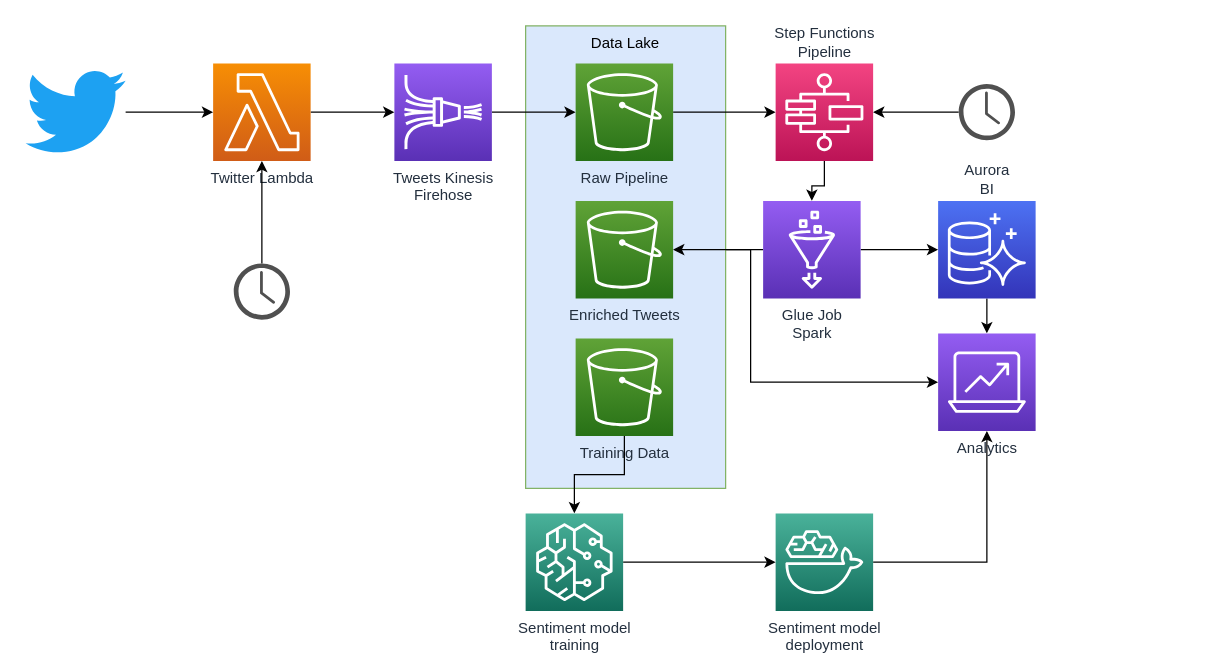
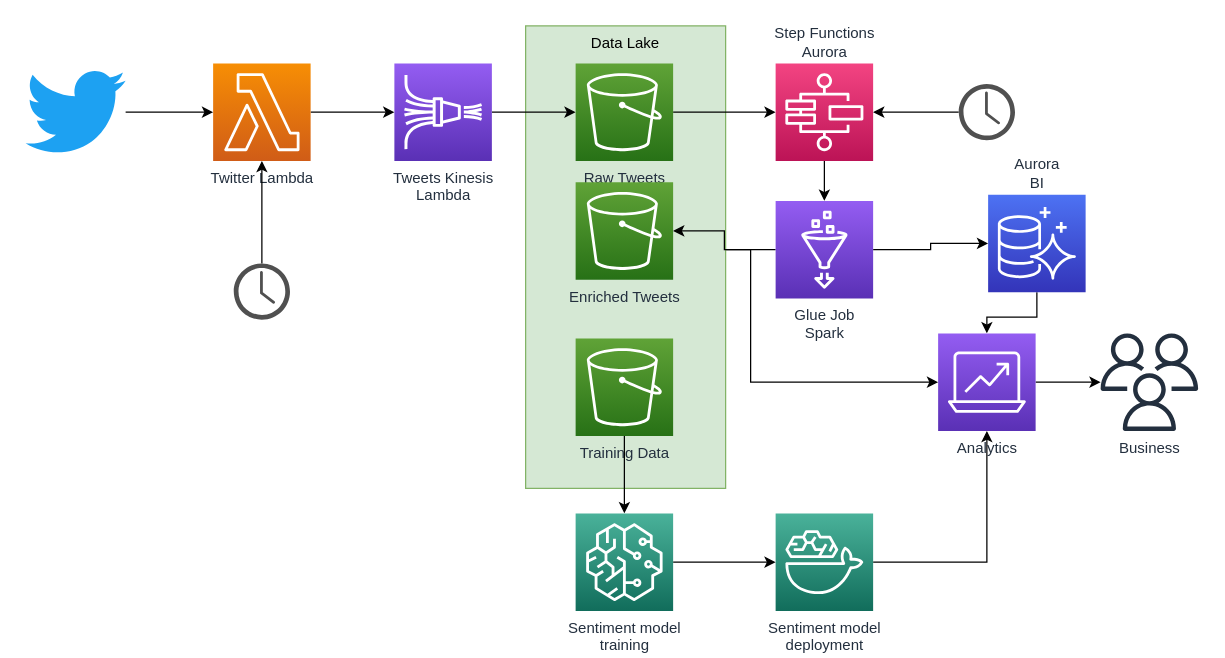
- <mxCell id="23" value="Step Functions&lt;br&gt;Pipeline" style="outlineConnect=0;fontColor=#232F3E;gradientColor=#F34482;gradientDirection=north;fillColor=#BC1356;strokeColor=#ffffff;dashed=0;verticalLabelPosition=top;verticalAlign=bottom;align=center;html=1;fontSize=12;fontStyle=0;aspect=fixed;shape=mxgraph.aws4.resourceIcon;resIcon=mxgraph.aws4.step_functions;labelPosition=center;" vertex="1" parent="1"><mxGeometry x="620" y="50" width="78" height="78" as="geometry" /></mxCell>
+ <mxCell id="23" value="Step Functions&lt;br&gt;Aurora" style="outlineConnect=0;fontColor=#232F3E;gradientColor=#F34482;gradientDirection=north;fillColor=#BC1356;strokeColor=#ffffff;dashed=0;verticalLabelPosition=top;verticalAlign=bottom;align=center;html=1;fontSize=12;fontStyle=0;aspect=fixed;shape=mxgraph.aws4.resourceIcon;resIcon=mxgraph.aws4.step_functions;labelPosition=center;" vertex="1" parent="1"><mxGeometry x="620" y="50" width="78" height="78" as="geometry" /></mxCell>
- <mxCell id="3" value="Data Lake" style="fillColor=#dae8fc;strokeColor=#82b366;dashed=0;verticalAlign=top;fontStyle=0;" vertex="1" parent="1"><mxGeometry x="420" y="20" width="160" height="370" as="geometry" /></mxCell>
+ <mxCell id="3" value="Data Lake" style="fillColor=#d5e8d4;strokeColor=#82b366;dashed=0;verticalAlign=top;fontStyle=0;" vertex="1" parent="1"><mxGeometry x="420" y="20" width="160" height="370" as="geometry" /></mxCell>
- <mxCell id="9" value="Raw Pipeline" style="outlineConnect=0;fontColor=#232F3E;gradientColor=#60A337;gradientDirection=north;fillColor=#277116;strokeColor=#ffffff;dashed=0;verticalLabelPosition=bottom;verticalAlign=top;align=center;html=1;fontSize=12;fontStyle=0;aspect=fixed;shape=mxgraph.aws4.resourceIcon;resIcon=mxgraph.aws4.s3;" vertex="1" parent="1"><mxGeometry x="460" y="50" width="78" height="78" as="geometry" /></mxCell>
+ <mxCell id="9" value="Raw Tweets" style="outlineConnect=0;fontColor=#232F3E;gradientColor=#60A337;gradientDirection=north;fillColor=#277116;strokeColor=#ffffff;dashed=0;verticalLabelPosition=bottom;verticalAlign=top;align=center;html=1;fontSize=12;fontStyle=0;aspect=fixed;shape=mxgraph.aws4.resourceIcon;resIcon=mxgraph.aws4.s3;" vertex="1" parent="1"><mxGeometry x="460" y="50" width="78" height="78" as="geometry" /></mxCell>
- <mxCell id="7" value="Tweets Kinesis&lt;br&gt;Firehose" style="outlineConnect=0;fontColor=#232F3E;gradientColor=#945DF2;gradientDirection=north;fillColor=#5A30B5;strokeColor=#ffffff;dashed=0;verticalLabelPosition=bottom;verticalAlign=top;align=center;html=1;fontSize=12;fontStyle=0;aspect=fixed;shape=mxgraph.aws4.resourceIcon;resIcon=mxgraph.aws4.kinesis_data_firehose;" vertex="1" parent="1"><mxGeometry x="315" y="50" width="78" height="78" as="geometry" /></mxCell>
+ <mxCell id="7" value="Tweets Kinesis&lt;br&gt;Lambda" style="outlineConnect=0;fontColor=#232F3E;gradientColor=#945DF2;gradientDirection=north;fillColor=#5A30B5;strokeColor=#ffffff;dashed=0;verticalLabelPosition=bottom;verticalAlign=top;align=center;html=1;fontSize=12;fontStyle=0;aspect=fixed;shape=mxgraph.aws4.resourceIcon;resIcon=mxgraph.aws4.kinesis_data_firehose;" vertex="1" parent="1"><mxGeometry x="315" y="50" width="78" height="78" as="geometry" /></mxCell>
- <mxCell id="10" value="Enriched Tweets" style="outlineConnect=0;fontColor=#232F3E;gradientColor=#60A337;gradientDirection=north;fillColor=#277116;strokeColor=#ffffff;dashed=0;verticalLabelPosition=bottom;verticalAlign=top;align=center;html=1;fontSize=12;fontStyle=0;aspect=fixed;shape=mxgraph.aws4.resourceIcon;resIcon=mxgraph.aws4.s3;" vertex="1" parent="1"><mxGeometry x="460" y="160" width="78" height="78" as="geometry" /></mxCell>
+ <mxCell id="10" value="Enriched Tweets" style="outlineConnect=0;fontColor=#232F3E;gradientColor=#60A337;gradientDirection=north;fillColor=#277116;strokeColor=#ffffff;dashed=0;verticalLabelPosition=bottom;verticalAlign=top;align=center;html=1;fontSize=12;fontStyle=0;aspect=fixed;shape=mxgraph.aws4.resourceIcon;resIcon=mxgraph.aws4.s3;" vertex="1" parent="1"><mxGeometry x="460" y="145" width="78" height="78" as="geometry" /></mxCell>
- <mxCell id="21" value="Glue Job&lt;br&gt;Spark" style="outlineConnect=0;fontColor=#232F3E;gradientColor=#945DF2;gradientDirection=north;fillColor=#5A30B5;strokeColor=#ffffff;dashed=0;verticalLabelPosition=bottom;verticalAlign=top;align=center;html=1;fontSize=12;fontStyle=0;aspect=fixed;shape=mxgraph.aws4.resourceIcon;resIcon=mxgraph.aws4.glue;labelPosition=center;" vertex="1" parent="1"><mxGeometry x="610" y="160" width="78" height="78" as="geometry" /></mxCell>
+ <mxCell id="21" value="Glue Job&lt;br&gt;Spark" style="outlineConnect=0;fontColor=#232F3E;gradientColor=#945DF2;gradientDirection=north;fillColor=#5A30B5;strokeColor=#ffffff;dashed=0;verticalLabelPosition=bottom;verticalAlign=top;align=center;html=1;fontSize=12;fontStyle=0;aspect=fixed;shape=mxgraph.aws4.resourceIcon;resIcon=mxgraph.aws4.glue;labelPosition=center;" vertex="1" parent="1"><mxGeometry x="620" y="160" width="78" height="78" as="geometry" /></mxCell>
- <mxCell id="27" value="Aurora&lt;br&gt;BI" style="outlineConnect=0;fontColor=#232F3E;gradientColor=#4D72F3;gradientDirection=north;fillColor=#3334B9;strokeColor=#ffffff;dashed=0;verticalLabelPosition=top;verticalAlign=bottom;align=center;html=1;fontSize=12;fontStyle=0;aspect=fixed;shape=mxgraph.aws4.resourceIcon;resIcon=mxgraph.aws4.aurora;labelPosition=center;" vertex="1" parent="1"><mxGeometry x="750" y="160" width="78" height="78" as="geometry" /></mxCell>
+ <mxCell id="27" value="Aurora&lt;br&gt;BI" style="outlineConnect=0;fontColor=#232F3E;gradientColor=#4D72F3;gradientDirection=north;fillColor=#3334B9;strokeColor=#ffffff;dashed=0;verticalLabelPosition=top;verticalAlign=bottom;align=center;html=1;fontSize=12;fontStyle=0;aspect=fixed;shape=mxgraph.aws4.resourceIcon;resIcon=mxgraph.aws4.aurora;labelPosition=center;" vertex="1" parent="1"><mxGeometry x="790" y="155" width="78" height="78" as="geometry" /></mxCell>
+ <mxCell id="28" style="edgeStyle=orthogonalEdgeStyle;rounded=0;orthogonalLoop=1;jettySize=auto;html=1;" edge="1" parent="1" source="29" target="30"><mxGeometry relative="1" as="geometry" /></mxCell>
+ <mxCell id="30" value="Business" style="outlineConnect=0;fontColor=#232F3E;gradientColor=none;fillColor=#232F3E;strokeColor=none;dashed=0;verticalLabelPosition=bottom;verticalAlign=top;align=center;html=1;fontSize=12;fontStyle=0;aspect=fixed;pointerEvents=1;shape=mxgraph.aws4.users;" vertex="1" parent="1"><mxGeometry x="880" y="266" width="78" height="78" as="geometry" /></mxCell>
- <mxCell id="14" value="Sentiment model&lt;br&gt;training" style="outlineConnect=0;fontColor=#232F3E;gradientColor=#4AB29A;gradientDirection=north;fillColor=#116D5B;strokeColor=#ffffff;dashed=0;verticalLabelPosition=bottom;verticalAlign=top;align=center;html=1;fontSize=12;fontStyle=0;aspect=fixed;shape=mxgraph.aws4.resourceIcon;resIcon=mxgraph.aws4.sagemaker;" vertex="1" parent="1"><mxGeometry x="420" y="410" width="78" height="78" as="geometry" /></mxCell>
+ <mxCell id="14" value="Sentiment model&lt;br&gt;training" style="outlineConnect=0;fontColor=#232F3E;gradientColor=#4AB29A;gradientDirection=north;fillColor=#116D5B;strokeColor=#ffffff;dashed=0;verticalLabelPosition=bottom;verticalAlign=top;align=center;html=1;fontSize=12;fontStyle=0;aspect=fixed;shape=mxgraph.aws4.resourceIcon;resIcon=mxgraph.aws4.sagemaker;" vertex="1" parent="1"><mxGeometry x="460" y="410" width="78" height="78" as="geometry" /></mxCell>
